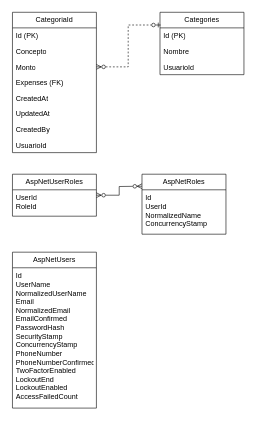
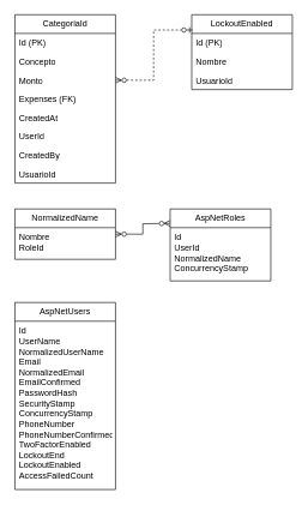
- <mxCell id="13" value="Categories" style="swimlane;fontStyle=0;childLayout=stackLayout;horizontal=1;startSize=26;fillColor=none;horizontalStack=0;resizeParent=1;resizeParentMax=0;resizeLast=0;collapsible=1;marginBottom=0;whiteSpace=wrap;html=1;" parent="1" vertex="1"><mxGeometry x="266" y="20" width="140" height="104" as="geometry" /></mxCell>
+ <mxCell id="13" value="LockoutEnabled" style="swimlane;fontStyle=0;childLayout=stackLayout;horizontal=1;startSize=26;fillColor=none;horizontalStack=0;resizeParent=1;resizeParentMax=0;resizeLast=0;collapsible=1;marginBottom=0;whiteSpace=wrap;html=1;" parent="1" vertex="1"><mxGeometry x="266" y="20" width="140" height="104" as="geometry" /></mxCell>
- <mxCell id="10" value="UpdatedAt" style="text;strokeColor=none;fillColor=none;align=left;verticalAlign=top;spacingLeft=4;spacingRight=4;overflow=hidden;rotatable=0;points=[[0,0.5],[1,0.5]];portConstraint=eastwest;whiteSpace=wrap;html=1;" parent="4" vertex="1"><mxGeometry y="156" width="140" height="26" as="geometry" /></mxCell>
+ <mxCell id="10" value="UserId" style="text;strokeColor=none;fillColor=none;align=left;verticalAlign=top;spacingLeft=4;spacingRight=4;overflow=hidden;rotatable=0;points=[[0,0.5],[1,0.5]];portConstraint=eastwest;whiteSpace=wrap;html=1;" parent="4" vertex="1"><mxGeometry y="156" width="140" height="26" as="geometry" /></mxCell>
- <mxCell id="2" value="AspNetUserRoles" style="swimlane;fontStyle=0;childLayout=stackLayout;horizontal=1;startSize=26;fillColor=none;horizontalStack=0;resizeParent=1;resizeParentMax=0;resizeLast=0;collapsible=1;marginBottom=0;whiteSpace=wrap;html=1;" parent="1" vertex="1"><mxGeometry x="20" y="290" width="140" height="70" as="geometry" /></mxCell>
+ <mxCell id="2" value="NormalizedName" style="swimlane;fontStyle=0;childLayout=stackLayout;horizontal=1;startSize=26;fillColor=none;horizontalStack=0;resizeParent=1;resizeParentMax=0;resizeLast=0;collapsible=1;marginBottom=0;whiteSpace=wrap;html=1;" parent="1" vertex="1"><mxGeometry x="20" y="290" width="140" height="70" as="geometry" /></mxCell>
- <mxCell id="3" value="UserId&lt;br&gt;RoleId" style="text;strokeColor=none;fillColor=none;align=left;verticalAlign=top;spacingLeft=4;spacingRight=4;overflow=hidden;rotatable=0;points=[[0,0.5],[1,0.5]];portConstraint=eastwest;whiteSpace=wrap;html=1;" parent="2" vertex="1"><mxGeometry y="26" width="140" height="44" as="geometry" /></mxCell>
+ <mxCell id="3" value="Nombre&lt;br&gt;RoleId" style="text;strokeColor=none;fillColor=none;align=left;verticalAlign=top;spacingLeft=4;spacingRight=4;overflow=hidden;rotatable=0;points=[[0,0.5],[1,0.5]];portConstraint=eastwest;whiteSpace=wrap;html=1;" parent="2" vertex="1"><mxGeometry y="26" width="140" height="44" as="geometry" /></mxCell>
